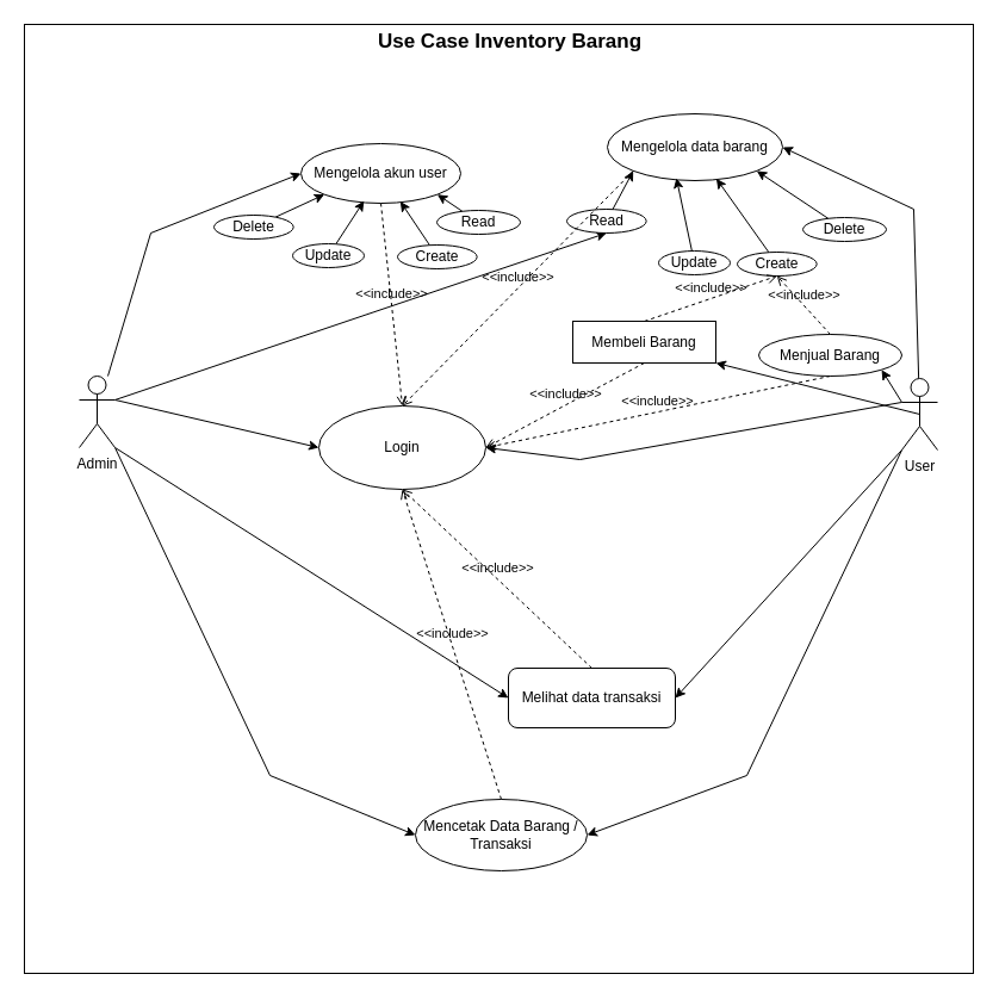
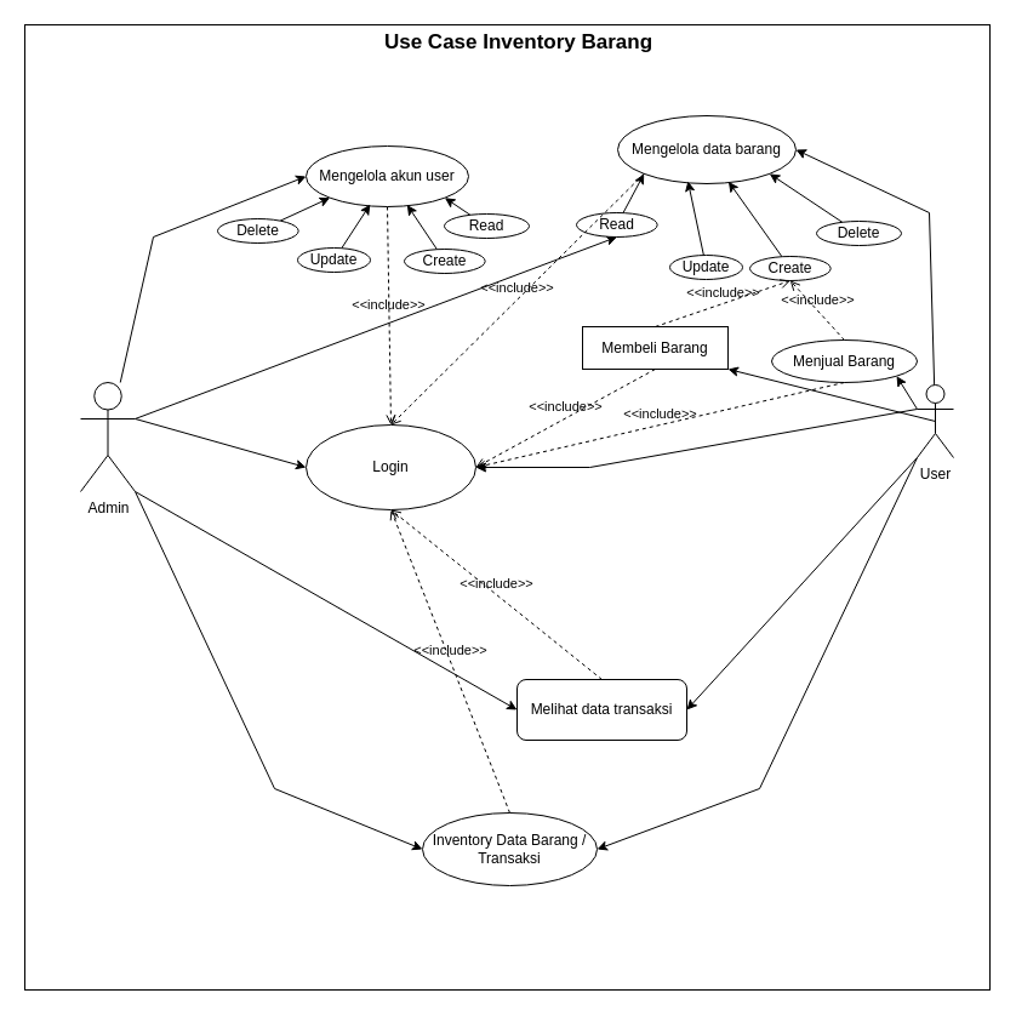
- <mxCell id="8" value="Admin" style="shape=umlActor;verticalLabelPosition=bottom;verticalAlign=top;html=1;" parent="1" vertex="1"><mxGeometry x="66" y="315" width="30" height="60" as="geometry" /></mxCell>
+ <mxCell id="8" value="Admin" style="shape=umlActor;verticalLabelPosition=bottom;verticalAlign=top;html=1;" parent="1" vertex="1"><mxGeometry x="66" y="315" width="45" height="90" as="geometry" /></mxCell>
- <mxCell id="39" value="Login" style="ellipse;whiteSpace=wrap;html=1;" parent="1" vertex="1"><mxGeometry x="267" y="340" width="140" height="70" as="geometry" /></mxCell>
+ <mxCell id="39" value="Login" style="ellipse;whiteSpace=wrap;html=1;" parent="1" vertex="1"><mxGeometry x="252" y="350" width="140" height="70" as="geometry" /></mxCell>
- <mxCell id="45" value="Mencetak Data Barang / Transaksi" style="ellipse;whiteSpace=wrap;html=1;" parent="1" vertex="1"><mxGeometry x="348" y="670" width="144" height="60" as="geometry" /></mxCell>
+ <mxCell id="45" value="Inventory Data Barang / Transaksi" style="ellipse;whiteSpace=wrap;html=1;" parent="1" vertex="1"><mxGeometry x="348" y="670" width="144" height="60" as="geometry" /></mxCell>
